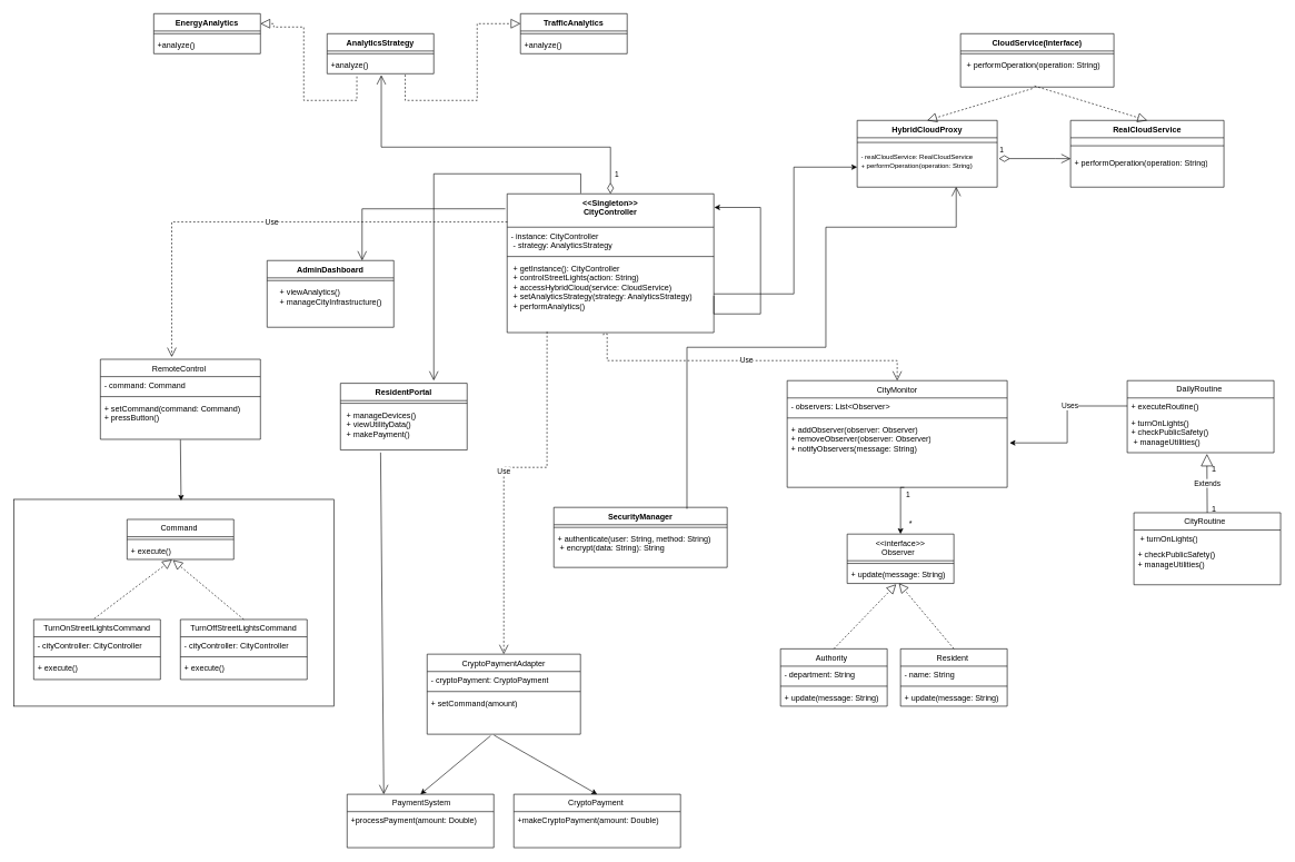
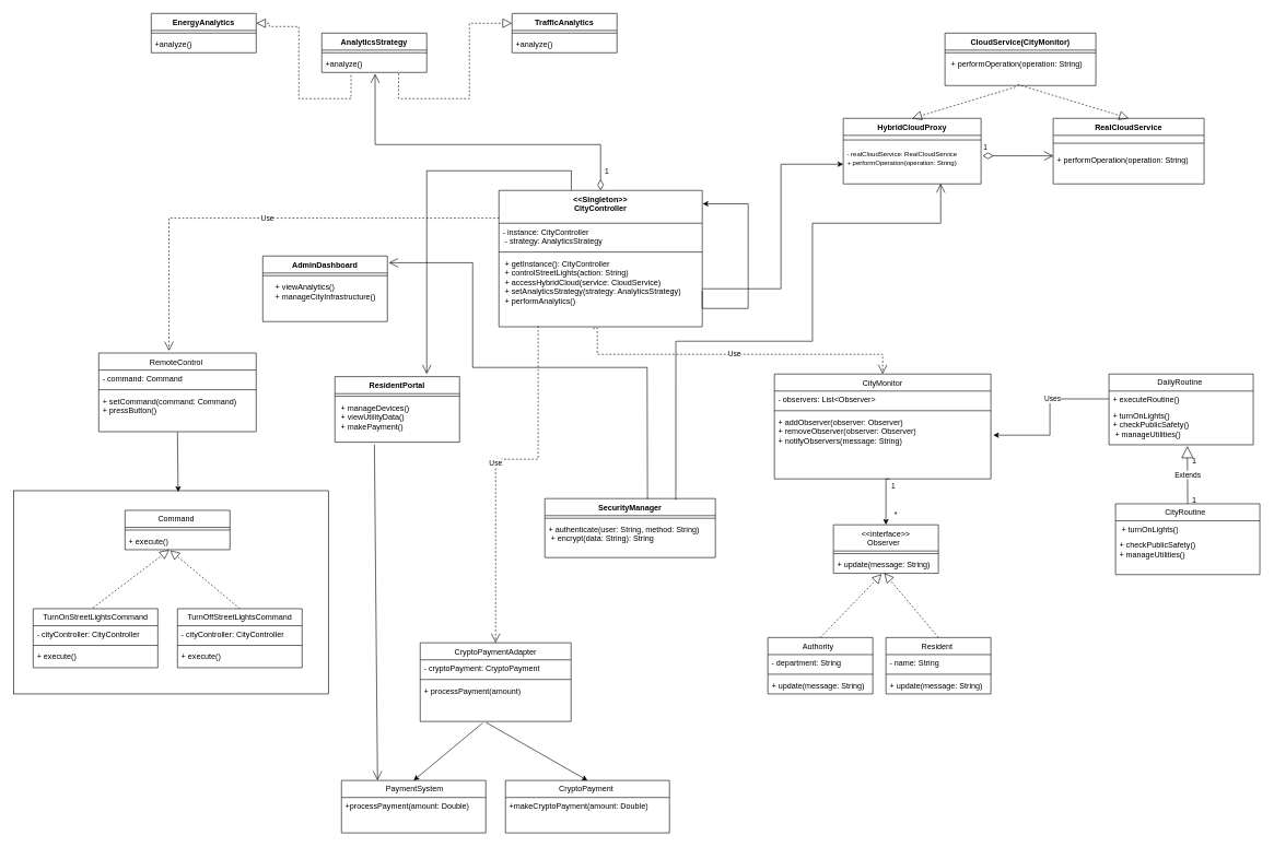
- <mxCell id="70" value="CloudService(Interface)" style="swimlane;fontStyle=1;align=center;verticalAlign=top;childLayout=stackLayout;horizontal=1;startSize=26;horizontalStack=0;resizeParent=1;resizeParentMax=0;resizeLast=0;collapsible=1;marginBottom=0;whiteSpace=wrap;html=1;" parent="1" vertex="1"><mxGeometry x="1440" y="50" width="230" height="80" as="geometry" /></mxCell>
+ <mxCell id="70" value="CloudService(CityMonitor)" style="swimlane;fontStyle=1;align=center;verticalAlign=top;childLayout=stackLayout;horizontal=1;startSize=26;horizontalStack=0;resizeParent=1;resizeParentMax=0;resizeLast=0;collapsible=1;marginBottom=0;whiteSpace=wrap;html=1;" parent="1" vertex="1"><mxGeometry x="1440" y="50" width="230" height="80" as="geometry" /></mxCell>
- <mxCell id="105" value="" style="endArrow=open;endFill=1;endSize=12;html=1;rounded=0;exitX=-0.009;exitY=0.108;exitDx=0;exitDy=0;entryX=0.75;entryY=0;entryDx=0;entryDy=0;edgeStyle=orthogonalEdgeStyle;exitPerimeter=0;" parent="1" source="2" target="95" edge="1"><mxGeometry width="160" relative="1" as="geometry"><mxPoint x="760" y="320" as="sourcePoint" /><mxPoint x="920" y="320" as="targetPoint" /></mxGeometry></mxCell>
+ <mxCell id="107" value="" style="endArrow=open;endFill=1;endSize=12;html=1;rounded=0;exitX=0.602;exitY=0.012;exitDx=0;exitDy=0;entryX=1.011;entryY=0.103;entryDx=0;entryDy=0;entryPerimeter=0;edgeStyle=orthogonalEdgeStyle;elbow=vertical;exitPerimeter=0;" parent="1" source="101" target="95" edge="1"><mxGeometry width="160" relative="1" as="geometry"><mxPoint x="1073.07" y="768" as="sourcePoint" /><mxPoint x="716.93" y="414.9" as="targetPoint" /><Array as="points"><mxPoint x="986" y="751" /><mxPoint x="986" y="560" /><mxPoint x="720" y="560" /><mxPoint x="720" y="400" /></Array></mxGeometry></mxCell>
- <mxCell id="50" value="+ setCommand(amount)" style="text;strokeColor=none;fillColor=none;align=left;verticalAlign=top;spacingLeft=4;spacingRight=4;overflow=hidden;rotatable=0;points=[[0,0.5],[1,0.5]];portConstraint=eastwest;whiteSpace=wrap;html=1;" parent="47" vertex="1"><mxGeometry y="60" width="230" height="60" as="geometry" /></mxCell>
+ <mxCell id="50" value="+ processPayment(amount)" style="text;strokeColor=none;fillColor=none;align=left;verticalAlign=top;spacingLeft=4;spacingRight=4;overflow=hidden;rotatable=0;points=[[0,0.5],[1,0.5]];portConstraint=eastwest;whiteSpace=wrap;html=1;" parent="47" vertex="1"><mxGeometry y="60" width="230" height="60" as="geometry" /></mxCell>
